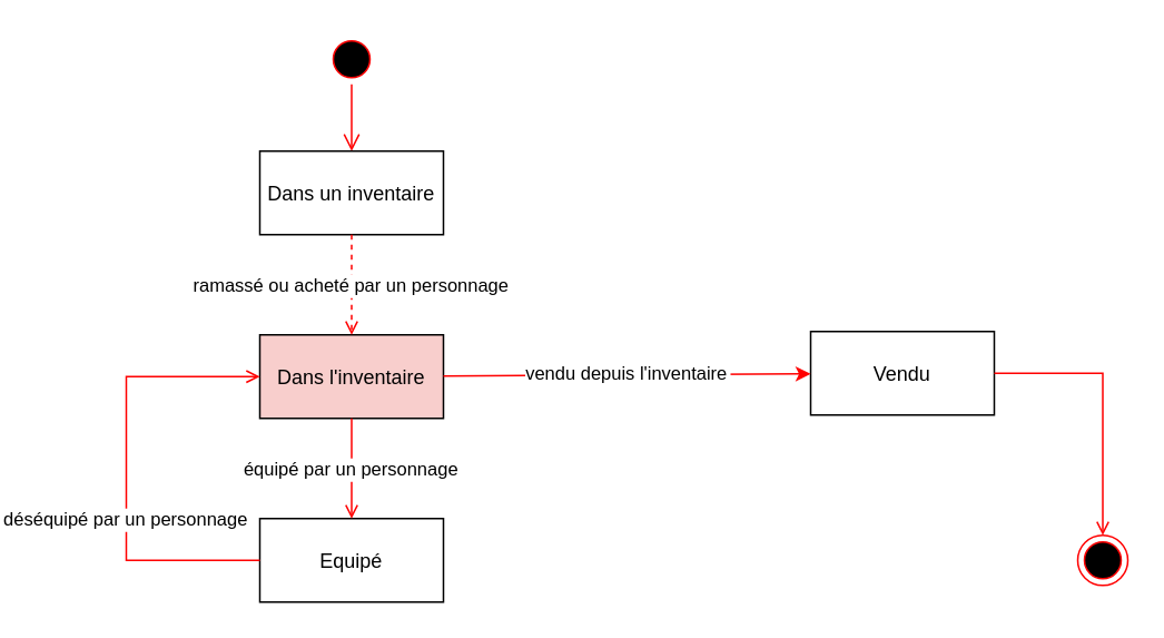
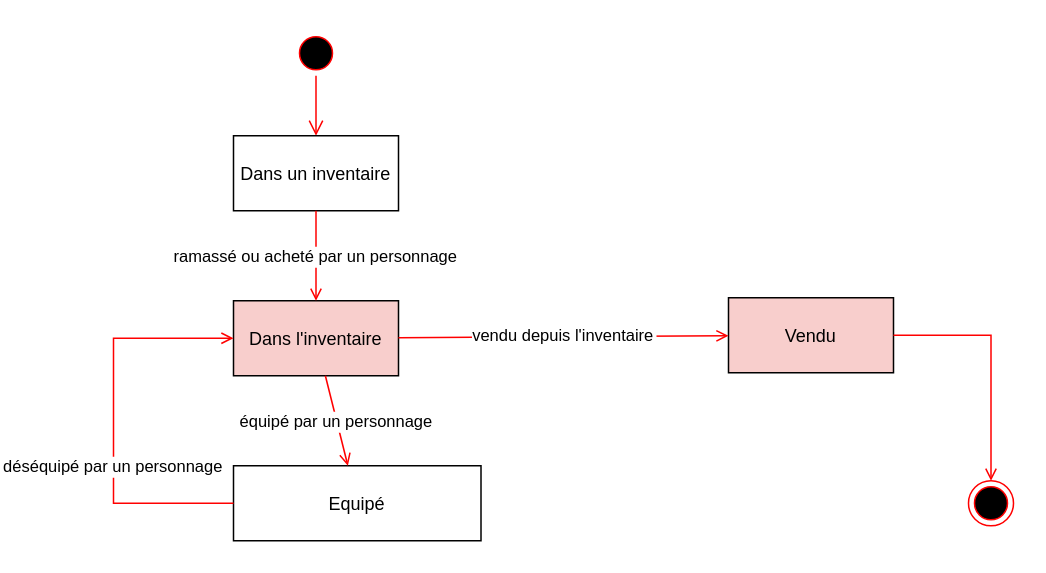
- <mxCell id="8" value="ramassé ou acheté par un personnage" style="endArrow=open;strokeColor=#FF0000;endFill=1;rounded=0;dashed=1;" parent="1" source="6" target="7" edge="1"><mxGeometry relative="1" as="geometry" /></mxCell>
+ <mxCell id="8" value="ramassé ou acheté par un personnage" style="endArrow=open;strokeColor=#FF0000;endFill=1;rounded=0" parent="1" source="6" target="7" edge="1"><mxGeometry relative="1" as="geometry" /></mxCell>
- <mxCell id="2" value="Vendu" style="" parent="1" vertex="1"><mxGeometry x="430" y="198" width="110" height="50" as="geometry" /></mxCell>
+ <mxCell id="2" value="Vendu" style="fillColor=#f8cecc;" parent="1" vertex="1"><mxGeometry x="430" y="198" width="110" height="50" as="geometry" /></mxCell>
- <mxCell id="10" value="vendu depuis l'inventaire" style="endArrow=classic;strokeColor=#FF0000;endFill=1;rounded=0;" edge="1" parent="1" source="7" target="2"><mxGeometry y="1" relative="1" as="geometry"><mxPoint x="165" y="150" as="sourcePoint" /><mxPoint x="165" y="210" as="targetPoint" /><mxPoint as="offset" /></mxGeometry></mxCell>
+ <mxCell id="10" value="vendu depuis l'inventaire" style="endArrow=open;strokeColor=#FF0000;endFill=1;rounded=0" edge="1" parent="1" source="7" target="2"><mxGeometry y="1" relative="1" as="geometry"><mxPoint x="165" y="150" as="sourcePoint" /><mxPoint x="165" y="210" as="targetPoint" /><mxPoint as="offset" /></mxGeometry></mxCell>
- <mxCell id="9" value="Equipé" style="" parent="1" vertex="1"><mxGeometry x="100" y="310" width="110" height="50" as="geometry" /></mxCell>
+ <mxCell id="9" value="Equipé" style="" parent="1" vertex="1"><mxGeometry x="100" y="310" width="165" height="50" as="geometry" /></mxCell>
